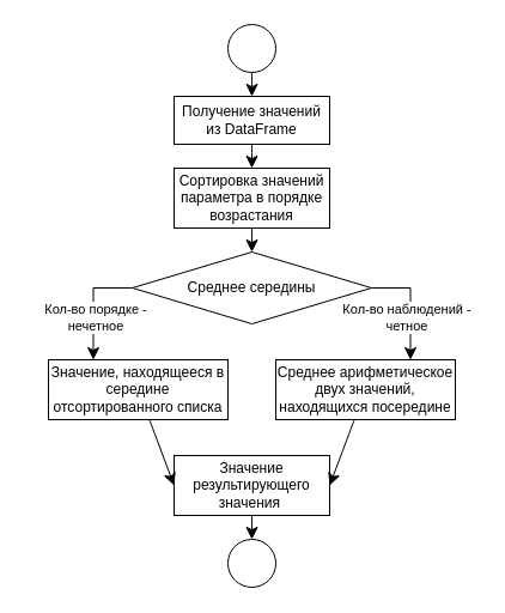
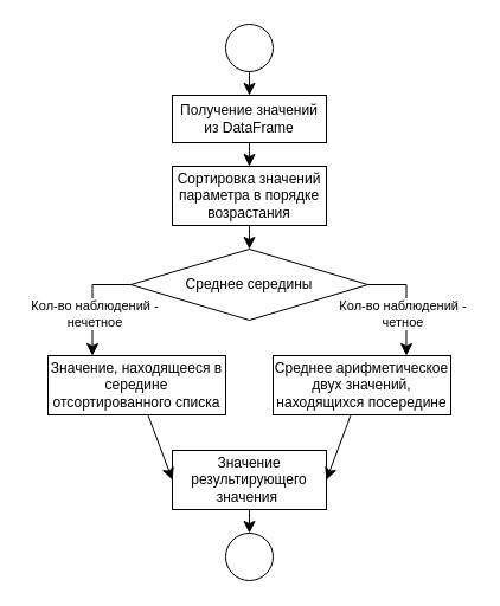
- <mxCell id="18" value="Кол-во порядке - нечетное" style="text;html=1;align=center;verticalAlign=middle;whiteSpace=wrap;rounded=0;fontSize=11;labelBackgroundColor=default;" parent="1" vertex="1"><mxGeometry x="20" y="250" width="120" height="30" as="geometry" /></mxCell>
+ <mxCell id="18" value="Кол-во наблюдений - нечетное" style="text;html=1;align=center;verticalAlign=middle;whiteSpace=wrap;rounded=0;fontSize=11;labelBackgroundColor=default;" parent="1" vertex="1"><mxGeometry x="20" y="250" width="120" height="30" as="geometry" /></mxCell>
